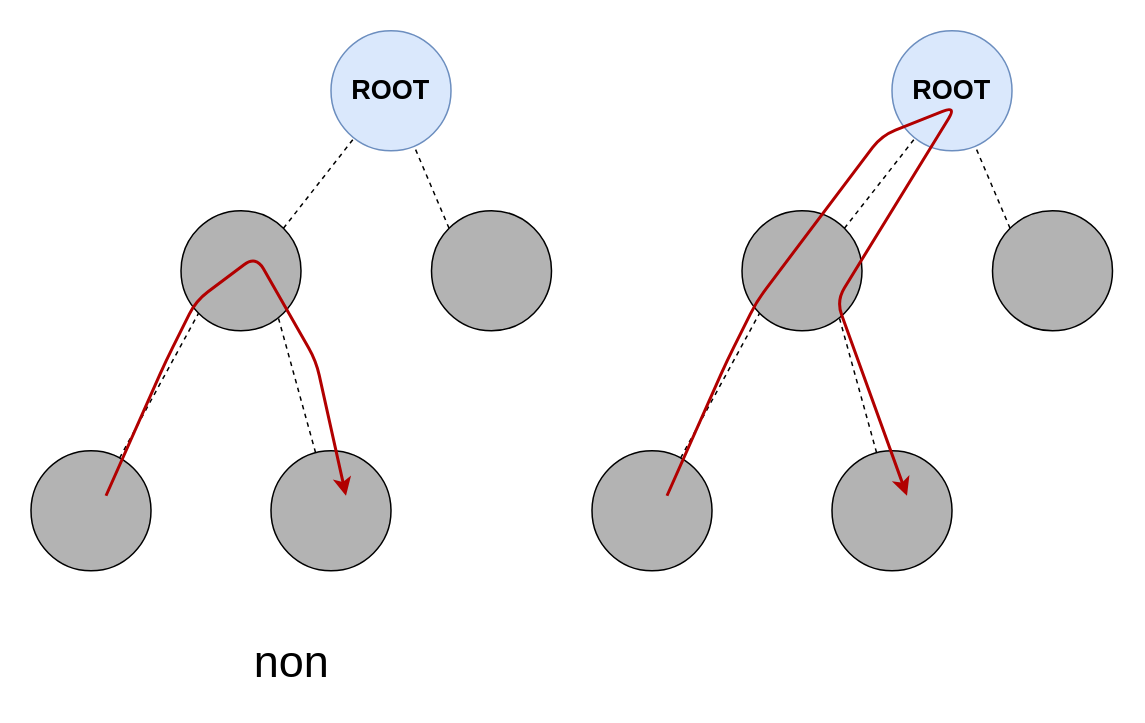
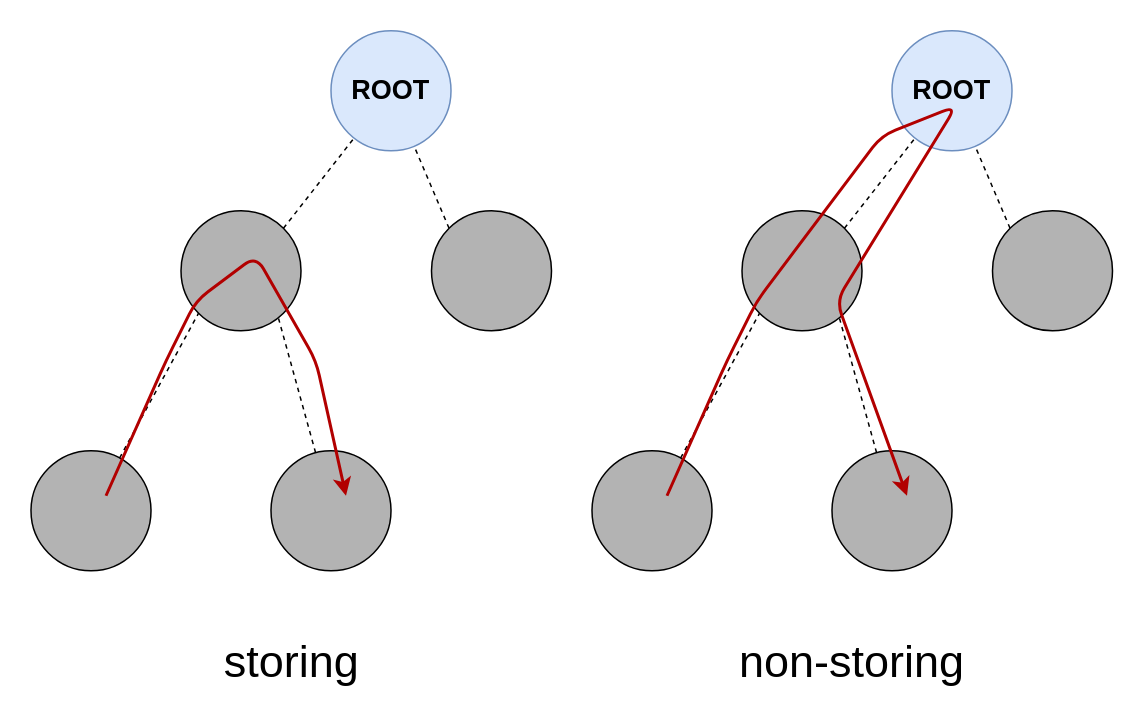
- <mxCell id="24" value="&lt;font style=&quot;font-size: 30px&quot;&gt;non&lt;/font&gt;" style="text;html=1;strokeColor=none;fillColor=none;align=center;verticalAlign=middle;whiteSpace=wrap;rounded=0;" vertex="1" parent="1"><mxGeometry x="143.5" y="420" width="100" height="40" as="geometry" /></mxCell>
+ <mxCell id="24" value="&lt;font style=&quot;font-size: 30px&quot;&gt;storing&lt;/font&gt;" style="text;html=1;strokeColor=none;fillColor=none;align=center;verticalAlign=middle;whiteSpace=wrap;rounded=0;" vertex="1" parent="1"><mxGeometry x="143.5" y="420" width="100" height="40" as="geometry" /></mxCell>
+ <mxCell id="25" value="&lt;font style=&quot;font-size: 30px&quot;&gt;non-storing&lt;/font&gt;" style="text;html=1;strokeColor=none;fillColor=none;align=center;verticalAlign=middle;whiteSpace=wrap;rounded=0;" vertex="1" parent="1"><mxGeometry x="486.25" y="420" width="162.5" height="40" as="geometry" /></mxCell>
